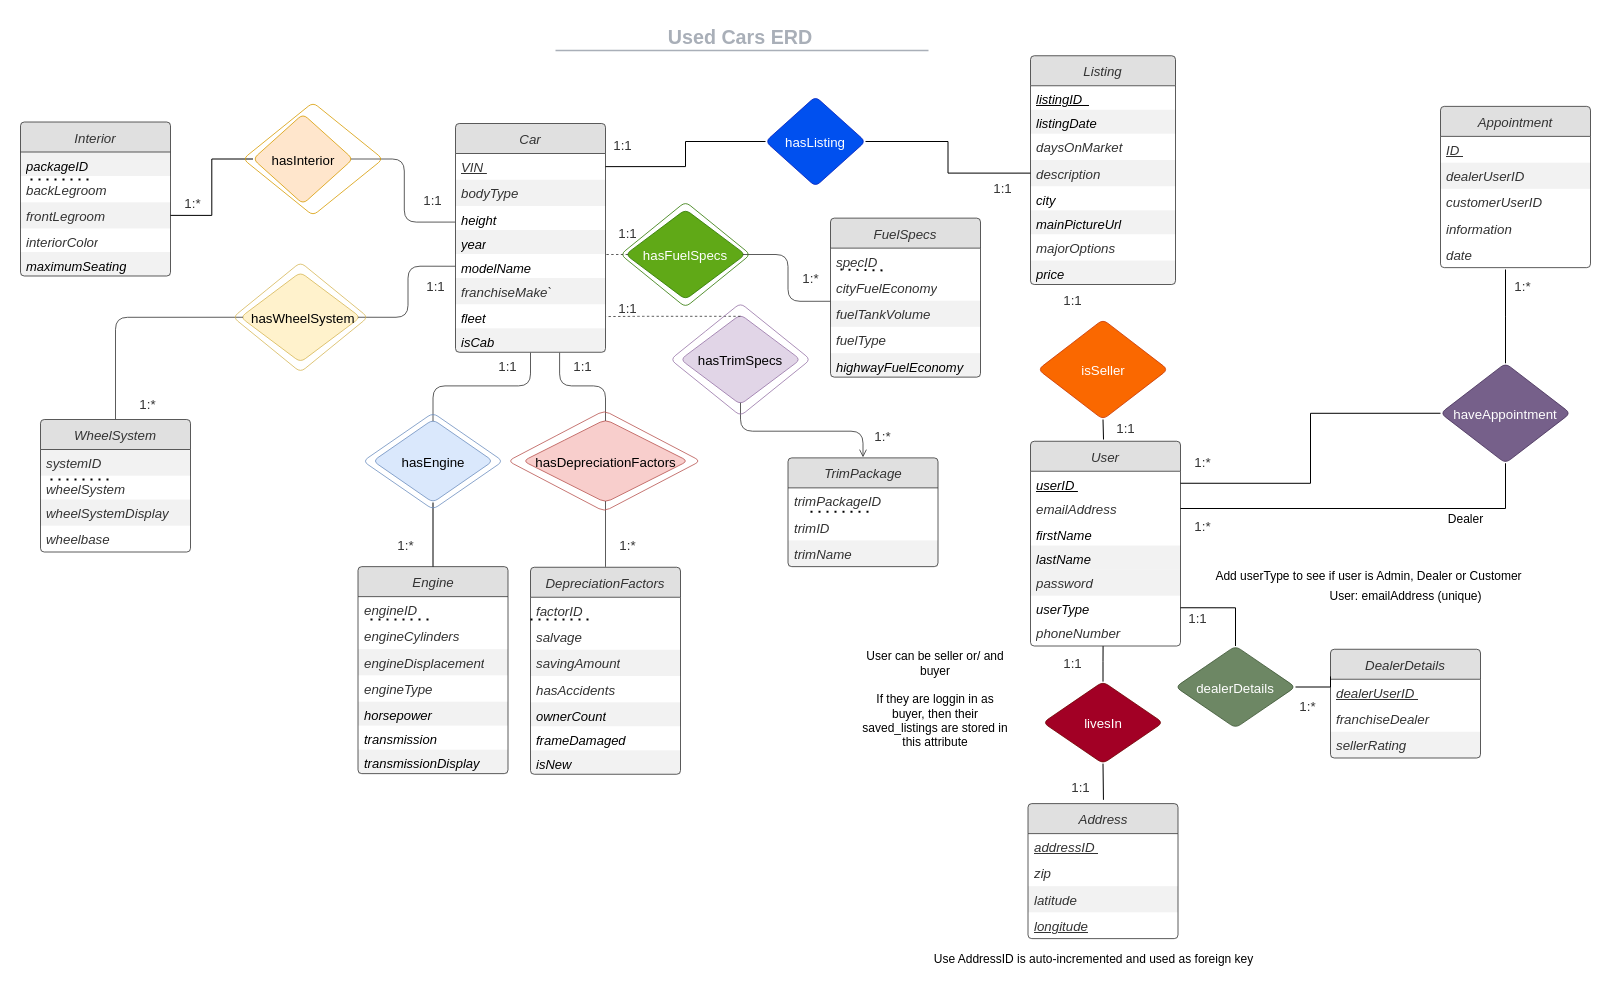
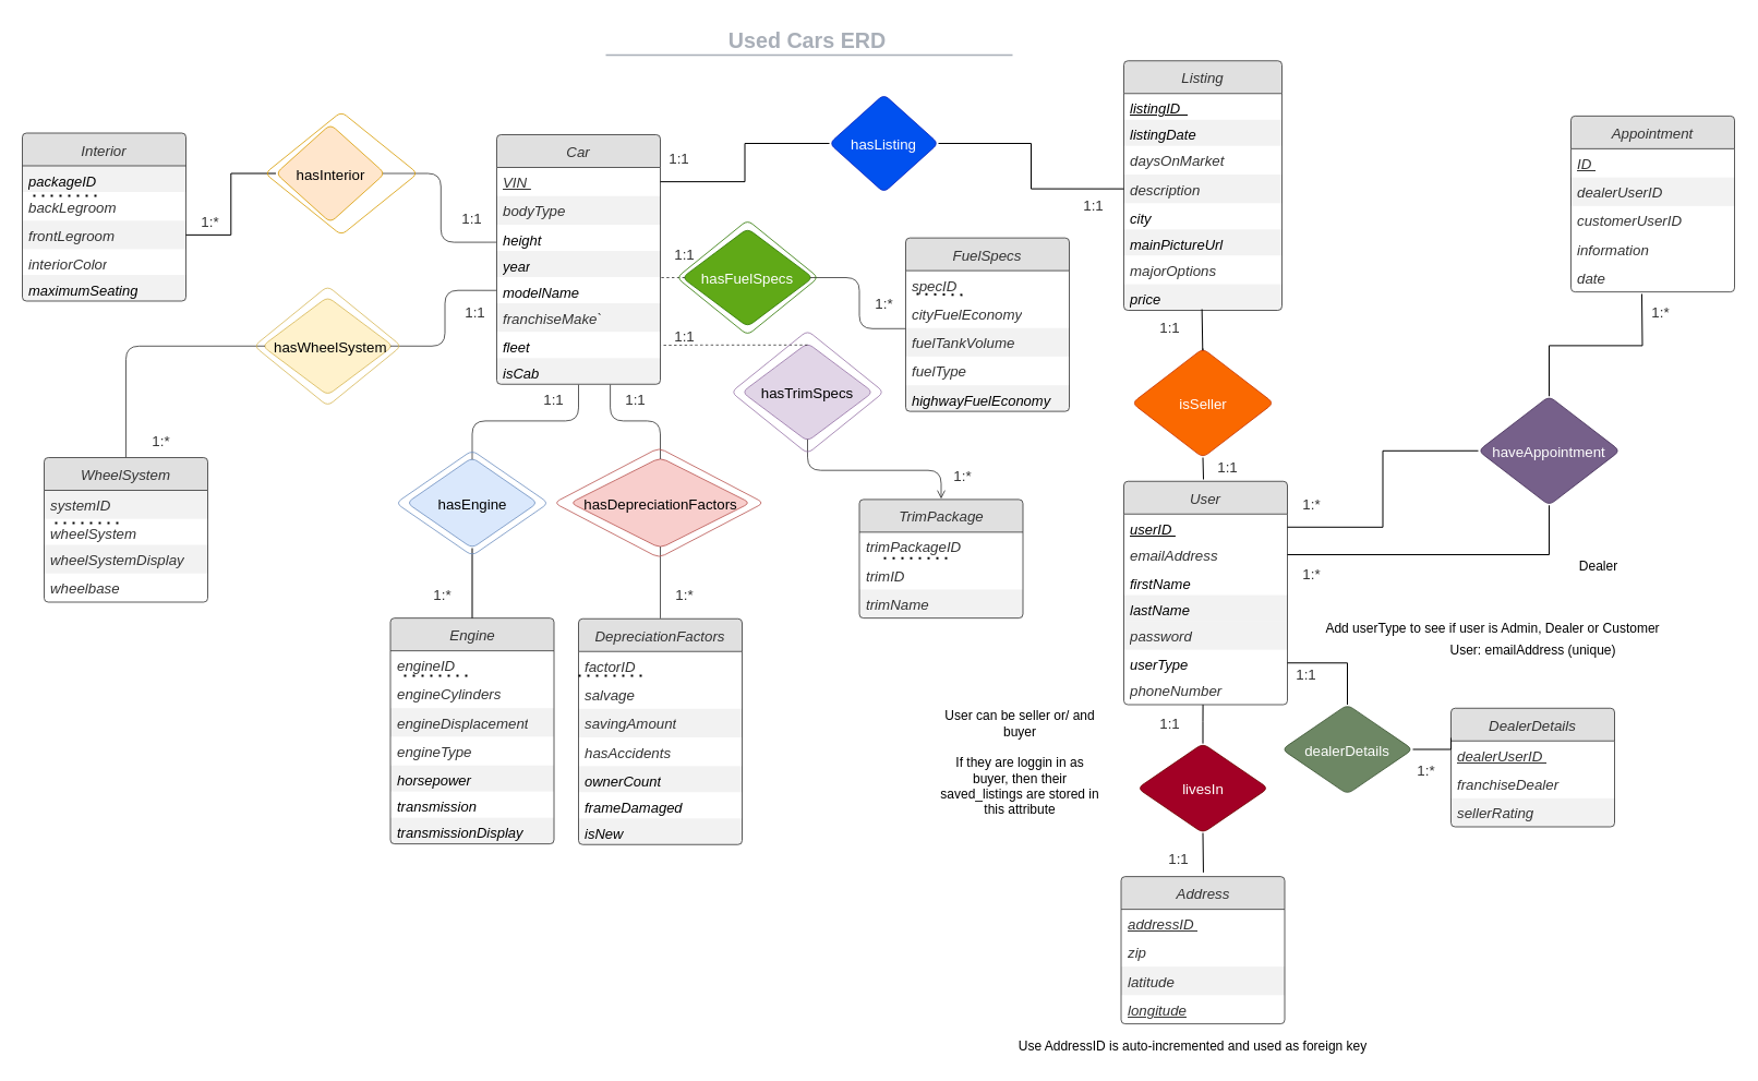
- <mxCell id="102" value="hasListing" style="html=1;overflow=block;blockSpacing=1;whiteSpace=wrap;rhombus;whiteSpace=wrap;fontSize=13.3;fontColor=#ffffff;align=center;spacingLeft=8.4;spacingRight=8.4;spacingTop=2.4;spacing=3.8;strokeColor=#001DBC;strokeOpacity=100;fillOpacity=100;rounded=1;absoluteArcSize=1;arcSize=12;fillColor=#0050ef;strokeWidth=0.8;" parent="1" vertex="1"><mxGeometry x="765" y="96" width="100" height="90" as="geometry" /></mxCell>
+ <mxCell id="102" value="hasListing" style="html=1;overflow=block;blockSpacing=1;whiteSpace=wrap;rhombus;whiteSpace=wrap;fontSize=13.3;fontColor=#ffffff;align=center;spacingLeft=8.4;spacingRight=8.4;spacingTop=2.4;spacing=3.8;strokeColor=#001DBC;strokeOpacity=100;fillOpacity=100;rounded=1;absoluteArcSize=1;arcSize=12;fillColor=#0050ef;strokeWidth=0.8;" parent="1" vertex="1"><mxGeometry x="760" y="86" width="100" height="90" as="geometry" /></mxCell>
+ <mxCell id="120" style="edgeStyle=orthogonalEdgeStyle;rounded=0;orthogonalLoop=1;jettySize=auto;html=1;exitX=0.5;exitY=0;exitDx=0;exitDy=0;entryX=0.494;entryY=0.958;entryDx=0;entryDy=0;entryPerimeter=0;endArrow=none;endFill=0;" parent="1" source="122" target="66" edge="1"><mxGeometry relative="1" as="geometry"><Array as="points"><mxPoint x="1102" y="332" /></Array><mxPoint x="1101.195" y="304.39" as="targetPoint" /></mxGeometry></mxCell>
- <mxCell id="144" value="haveAppointment" style="html=1;overflow=block;blockSpacing=1;whiteSpace=wrap;rhombus;whiteSpace=wrap;fontSize=13.3;align=center;spacingLeft=8.4;spacingRight=8.4;spacingTop=2.4;spacing=3.8;strokeColor=#432D57;strokeOpacity=100;fillOpacity=100;rounded=1;absoluteArcSize=1;arcSize=12;fillColor=#76608a;strokeWidth=0.8;fontColor=#ffffff;" parent="1" vertex="1"><mxGeometry x="1440" y="362.75" width="130" height="100" as="geometry" /></mxCell>
+ <mxCell id="144" value="haveAppointment" style="html=1;overflow=block;blockSpacing=1;whiteSpace=wrap;rhombus;whiteSpace=wrap;fontSize=13.3;align=center;spacingLeft=8.4;spacingRight=8.4;spacingTop=2.4;spacing=3.8;strokeColor=#432D57;strokeOpacity=100;fillOpacity=100;rounded=1;absoluteArcSize=1;arcSize=12;fillColor=#76608a;strokeWidth=0.8;fontColor=#ffffff;" parent="1" vertex="1"><mxGeometry x="1355" y="362.75" width="130" height="100" as="geometry" /></mxCell>
